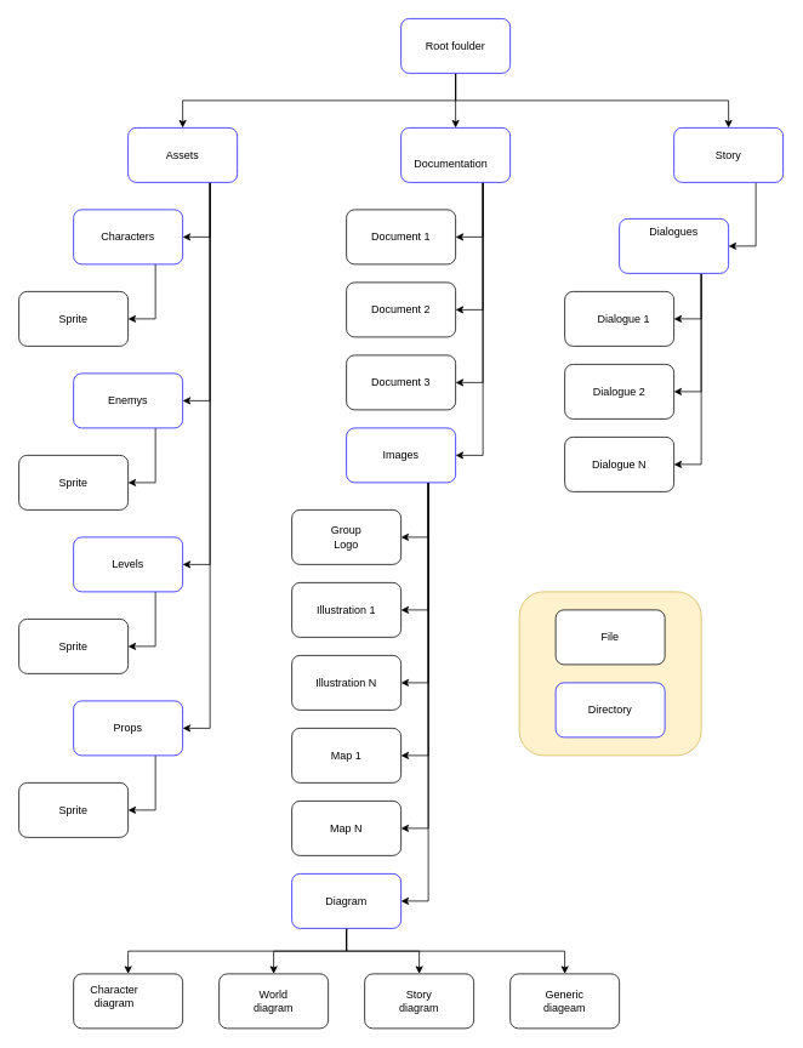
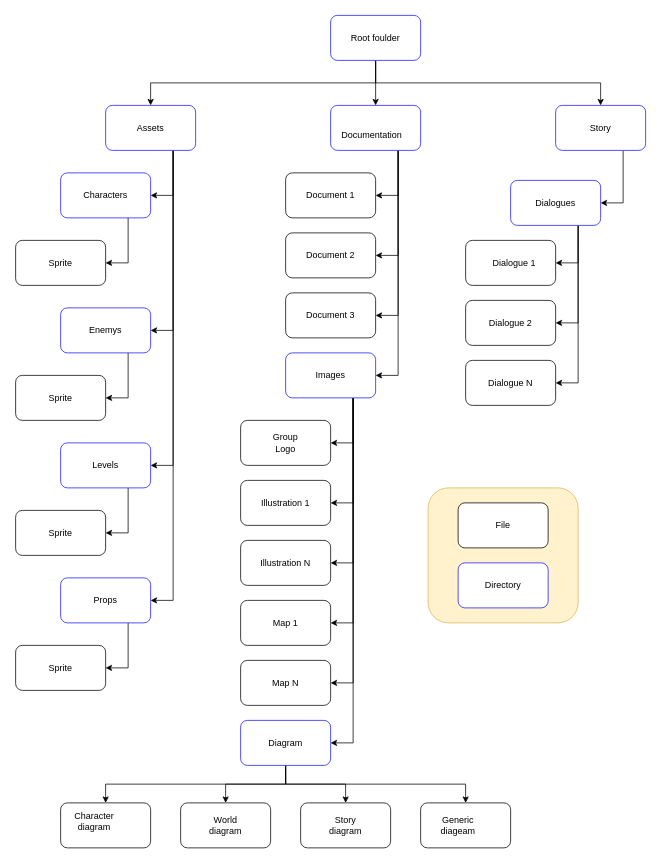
- <mxCell id="53" value="Dialogues" style="text;html=1;strokeColor=none;fillColor=none;align=center;verticalAlign=middle;whiteSpace=wrap;rounded=0;" vertex="1" parent="1"><mxGeometry x="720" y="245" width="40" height="20" as="geometry" /></mxCell>
+ <mxCell id="53" value="Dialogues" style="text;html=1;strokeColor=none;fillColor=none;align=center;verticalAlign=middle;whiteSpace=wrap;rounded=0;" vertex="1" parent="1"><mxGeometry x="720" y="260" width="40" height="20" as="geometry" /></mxCell>
- <mxCell id="85" value="Generic diageam" style="text;html=1;strokeColor=none;fillColor=none;align=center;verticalAlign=middle;whiteSpace=wrap;rounded=0;" vertex="1" parent="1"><mxGeometry x="600" y="1090" width="40" height="20" as="geometry" /></mxCell>
+ <mxCell id="85" value="Generic diageam" style="text;html=1;strokeColor=none;fillColor=none;align=center;verticalAlign=middle;whiteSpace=wrap;rounded=0;" vertex="1" parent="1"><mxGeometry x="590" y="1090" width="40" height="20" as="geometry" /></mxCell>
